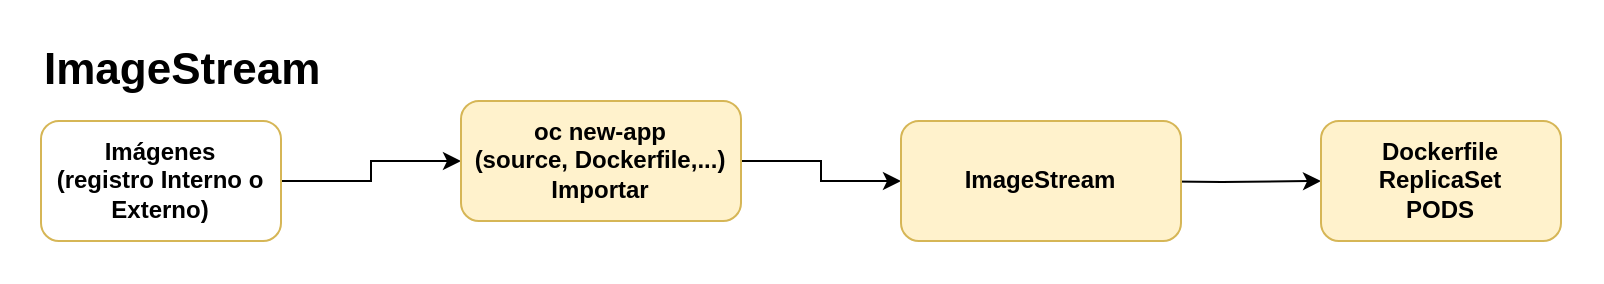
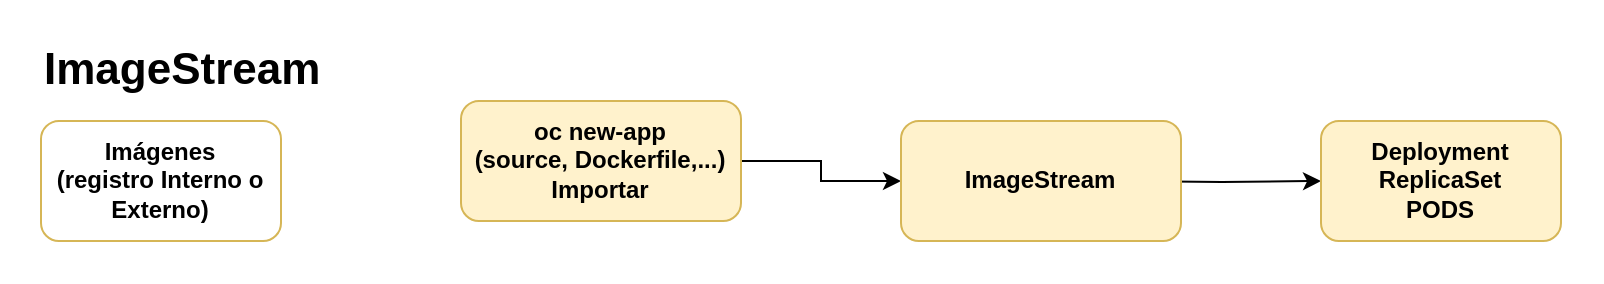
- <mxCell id="2" value="" style="edgeStyle=orthogonalEdgeStyle;rounded=0;orthogonalLoop=1;jettySize=auto;html=1;" parent="1" source="3" target="5" edge="1"><mxGeometry relative="1" as="geometry" /></mxCell>
- <mxCell id="7" value="&lt;div&gt;&lt;b&gt;Dockerfile&lt;br&gt;&lt;/b&gt;&lt;/div&gt;&lt;div&gt;&lt;b&gt;ReplicaSet&lt;br&gt;&lt;/b&gt;&lt;/div&gt;&lt;div&gt;&lt;b&gt;PODS&lt;/b&gt;&lt;/div&gt;" style="rounded=1;whiteSpace=wrap;html=1;fillColor=#fff2cc;strokeColor=#d6b656;" parent="1" vertex="1"><mxGeometry x="660" y="60" width="120" height="60" as="geometry" /></mxCell>
+ <mxCell id="7" value="&lt;div&gt;&lt;b&gt;Deployment&lt;br&gt;&lt;/b&gt;&lt;/div&gt;&lt;div&gt;&lt;b&gt;ReplicaSet&lt;br&gt;&lt;/b&gt;&lt;/div&gt;&lt;div&gt;&lt;b&gt;PODS&lt;/b&gt;&lt;/div&gt;" style="rounded=1;whiteSpace=wrap;html=1;fillColor=#fff2cc;strokeColor=#d6b656;" parent="1" vertex="1"><mxGeometry x="660" y="60" width="120" height="60" as="geometry" /></mxCell>
